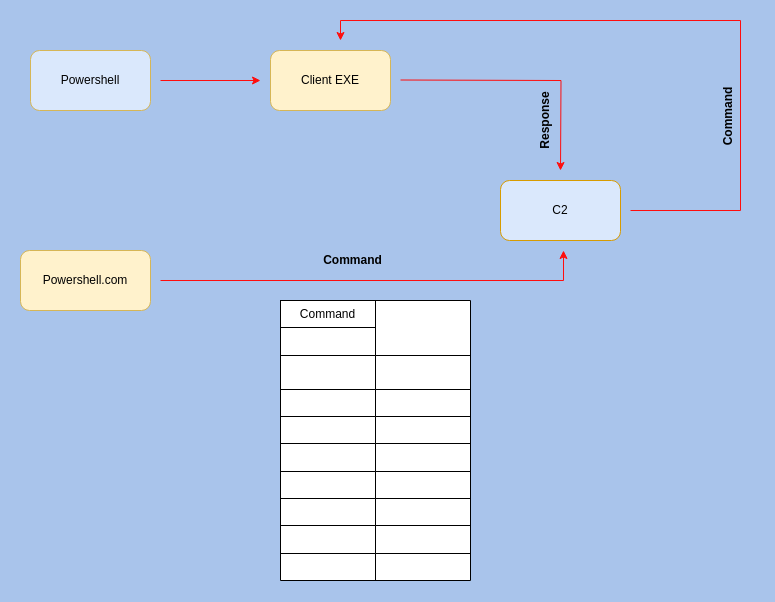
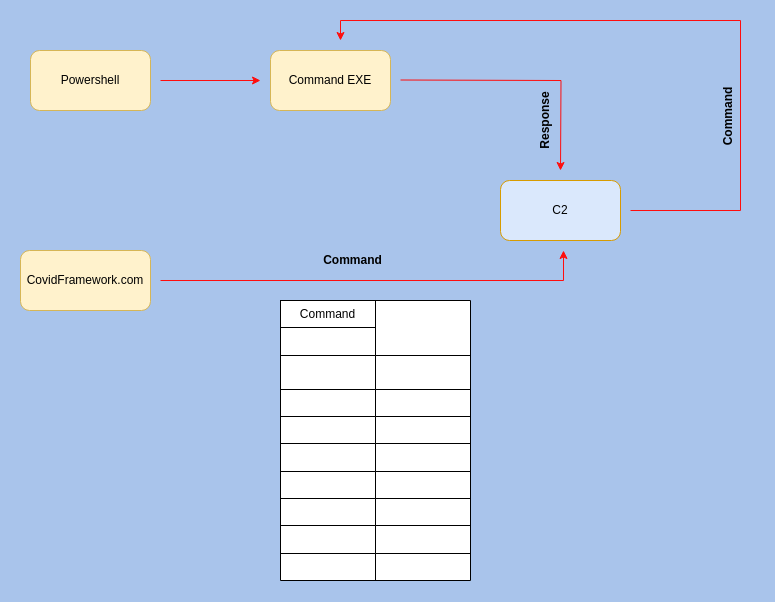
- <mxCell id="4" value="Powershell" style="rounded=1;whiteSpace=wrap;html=1;fillColor=#dae8fc;strokeColor=#d6b656;" vertex="1" parent="1"><mxGeometry x="30" y="50" width="120" height="60" as="geometry" /></mxCell>
+ <mxCell id="4" value="Powershell" style="rounded=1;whiteSpace=wrap;html=1;fillColor=#fff2cc;strokeColor=#d6b656;" vertex="1" parent="1"><mxGeometry x="30" y="50" width="120" height="60" as="geometry" /></mxCell>
- <mxCell id="2" value="Client EXE" style="rounded=1;whiteSpace=wrap;html=1;fillColor=#fff2cc;strokeColor=#d6b656;" vertex="1" parent="1"><mxGeometry x="270" y="50" width="120" height="60" as="geometry" /></mxCell>
+ <mxCell id="2" value="Command EXE" style="rounded=1;whiteSpace=wrap;html=1;fillColor=#fff2cc;strokeColor=#d6b656;" vertex="1" parent="1"><mxGeometry x="270" y="50" width="120" height="60" as="geometry" /></mxCell>
- <mxCell id="5" value="Powershell.com" style="rounded=1;whiteSpace=wrap;html=1;fillColor=#fff2cc;strokeColor=#d6b656;" vertex="1" parent="1"><mxGeometry x="20" y="250" width="130" height="60" as="geometry" /></mxCell>
+ <mxCell id="5" value="CovidFramework.com" style="rounded=1;whiteSpace=wrap;html=1;fillColor=#fff2cc;strokeColor=#d6b656;" vertex="1" parent="1"><mxGeometry x="20" y="250" width="130" height="60" as="geometry" /></mxCell>
